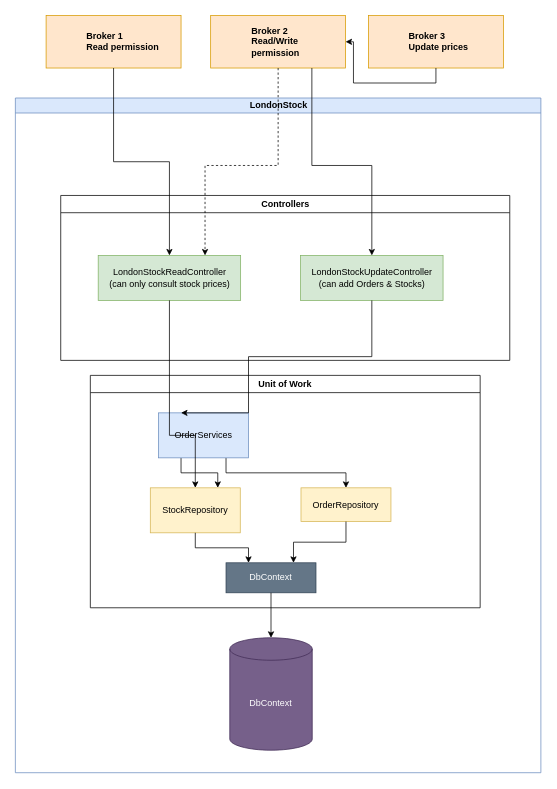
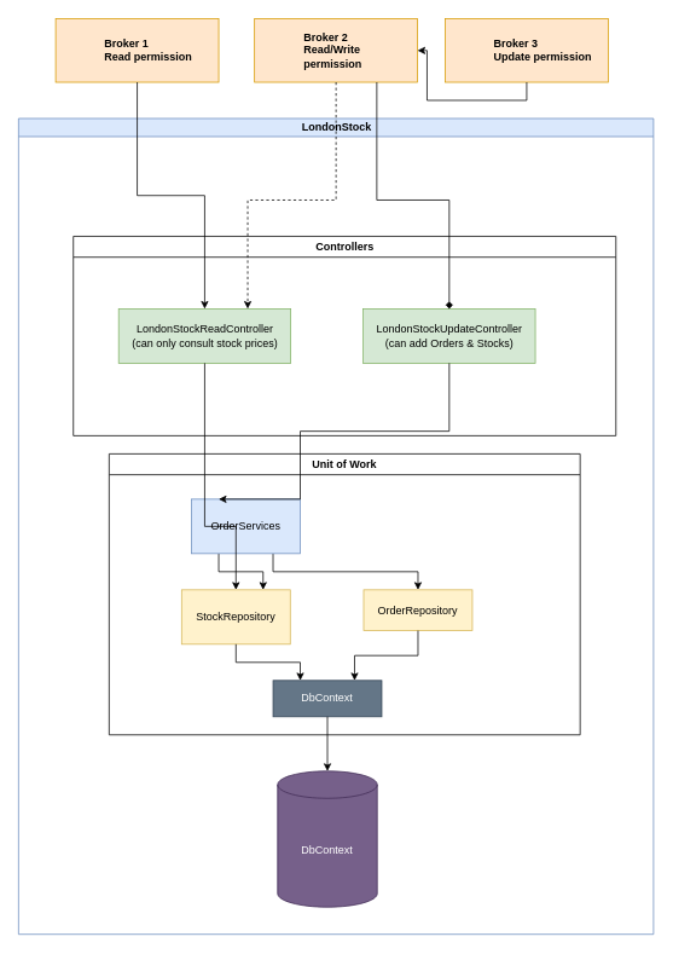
- <mxCell id="24" value="Broker 3&lt;br&gt;Update prices" style="label;image=https://cdn3.iconfinder.com/data/icons/user-avatars-1/512/users-3-128.png;whiteSpace=wrap;html=1;rounded=0;glass=0;treeMoving=1;treeFolding=1;fillColor=#ffe6cc;strokeColor=#d79b00;" vertex="1" parent="1"><mxGeometry x="491" y="20" width="180" height="70" as="geometry" /></mxCell>
+ <mxCell id="24" value="Broker 3&lt;br&gt;Update permission" style="label;image=https://cdn3.iconfinder.com/data/icons/user-avatars-1/512/users-3-128.png;whiteSpace=wrap;html=1;rounded=0;glass=0;treeMoving=1;treeFolding=1;fillColor=#ffe6cc;strokeColor=#d79b00;" vertex="1" parent="1"><mxGeometry x="491" y="20" width="180" height="70" as="geometry" /></mxCell>
- <mxCell id="22" style="edgeStyle=orthogonalEdgeStyle;rounded=0;orthogonalLoop=1;jettySize=auto;html=1;exitX=0.75;exitY=1;exitDx=0;exitDy=0;entryX=0.5;entryY=0;entryDx=0;entryDy=0;" edge="1" parent="1" source="21" target="4"><mxGeometry relative="1" as="geometry"><Array as="points"><mxPoint x="416" y="220" /><mxPoint x="496" y="220" /></Array></mxGeometry></mxCell>
+ <mxCell id="22" style="edgeStyle=orthogonalEdgeStyle;rounded=0;orthogonalLoop=1;jettySize=auto;html=1;exitX=0.75;exitY=1;exitDx=0;exitDy=0;entryX=0.5;entryY=0;entryDx=0;entryDy=0;endArrow=diamond;" edge="1" parent="1" source="21" target="4"><mxGeometry relative="1" as="geometry"><Array as="points"><mxPoint x="416" y="220" /><mxPoint x="496" y="220" /></Array></mxGeometry></mxCell>
